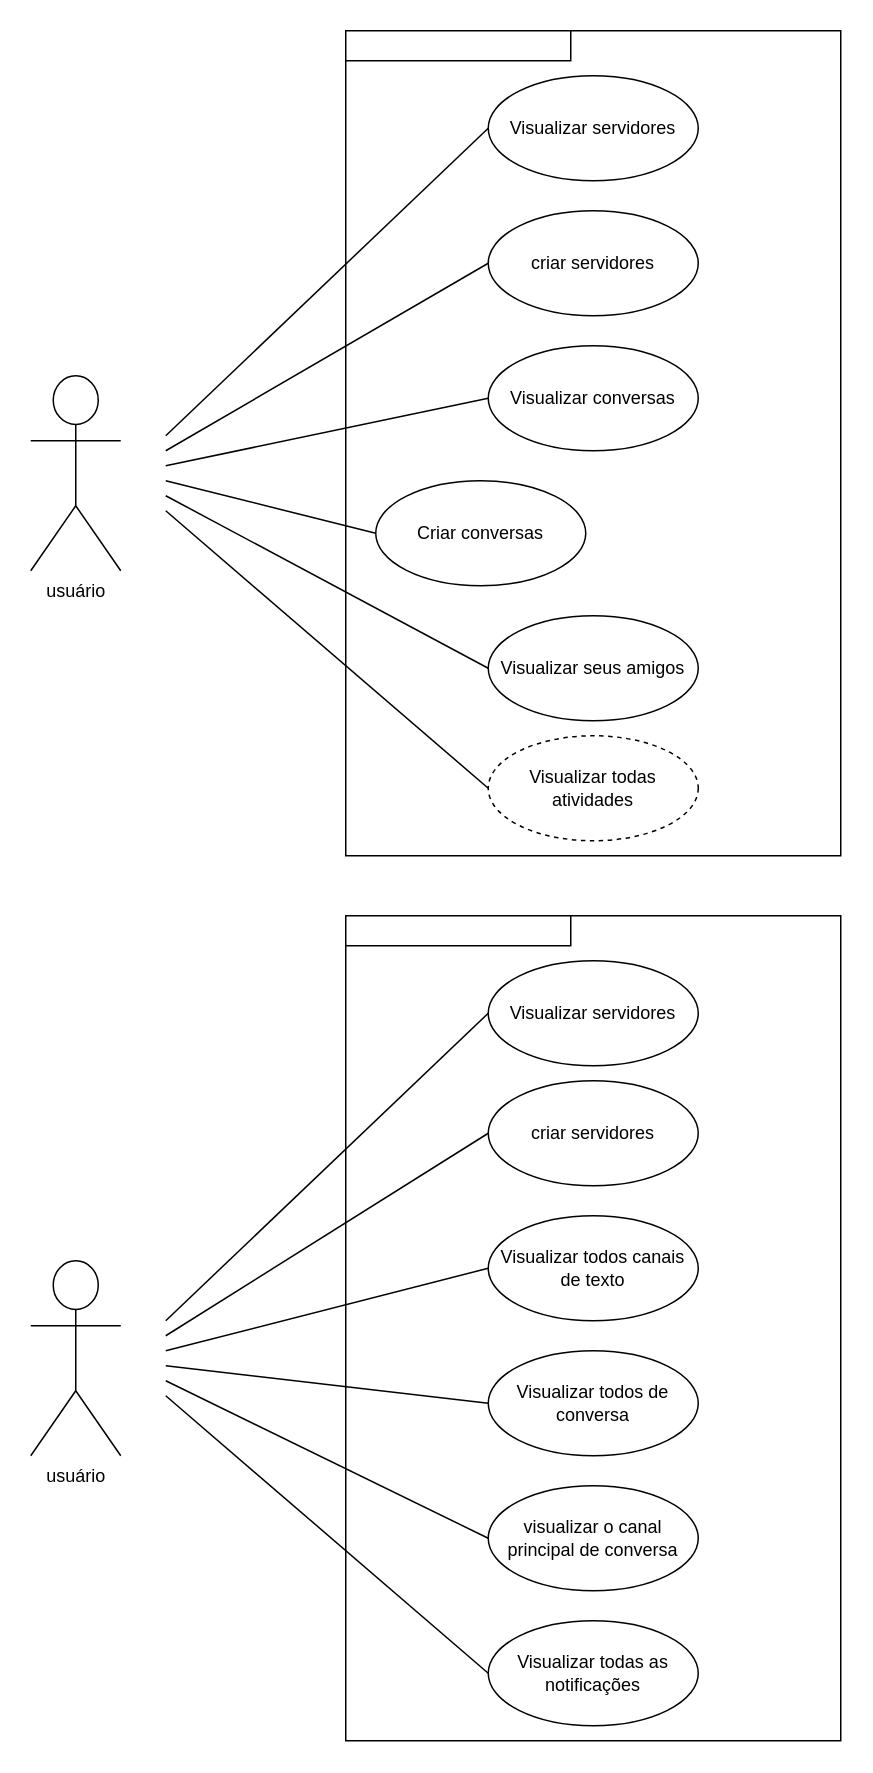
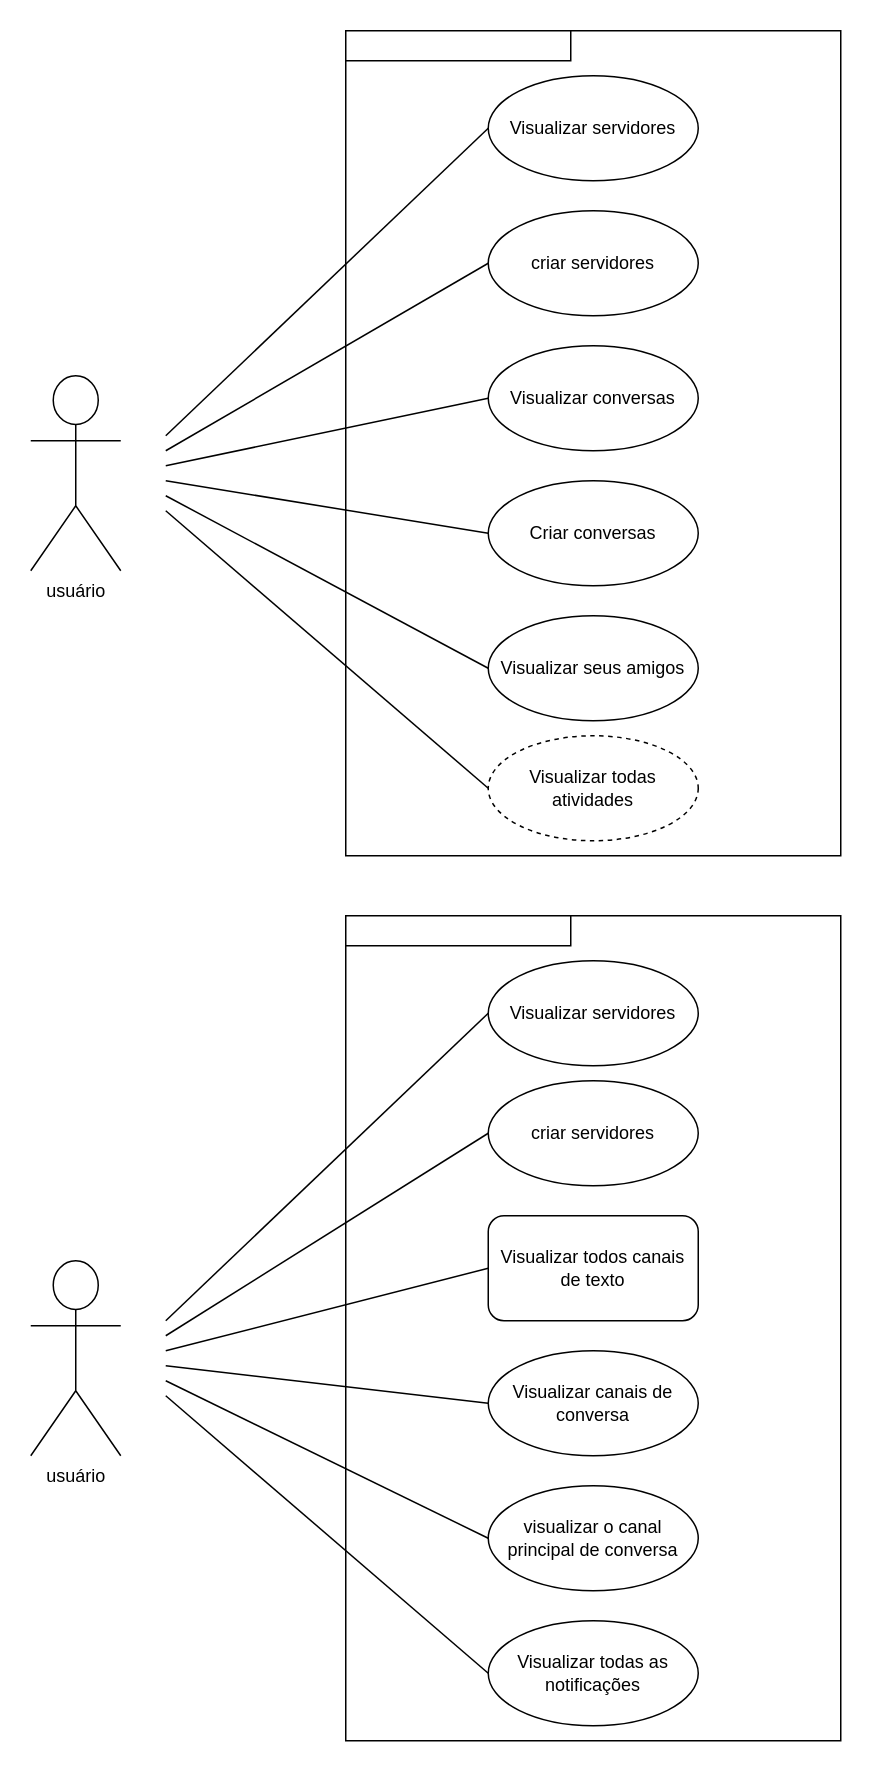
- <mxCell id="14" value="&lt;font style=&quot;vertical-align: inherit&quot;&gt;&lt;font style=&quot;vertical-align: inherit&quot;&gt;Criar conversas&lt;/font&gt;&lt;/font&gt;" style="ellipse;whiteSpace=wrap;html=1;" vertex="1" parent="1"><mxGeometry x="250" y="320" width="140" height="70" as="geometry" /></mxCell>
+ <mxCell id="14" value="&lt;font style=&quot;vertical-align: inherit&quot;&gt;&lt;font style=&quot;vertical-align: inherit&quot;&gt;Criar conversas&lt;/font&gt;&lt;/font&gt;" style="ellipse;whiteSpace=wrap;html=1;" vertex="1" parent="1"><mxGeometry x="325" y="320" width="140" height="70" as="geometry" /></mxCell>
- <mxCell id="19" value="&lt;font style=&quot;vertical-align: inherit&quot;&gt;&lt;font style=&quot;vertical-align: inherit&quot;&gt;Visualizar todos canais de texto&lt;/font&gt;&lt;/font&gt;" style="ellipse;whiteSpace=wrap;html=1;" vertex="1" parent="1"><mxGeometry x="325" y="810" width="140" height="70" as="geometry" /></mxCell>
+ <mxCell id="19" value="&lt;font style=&quot;vertical-align: inherit&quot;&gt;&lt;font style=&quot;vertical-align: inherit&quot;&gt;Visualizar todos canais de texto&lt;/font&gt;&lt;/font&gt;" style="whiteSpace=wrap;html=1;rounded=1;" vertex="1" parent="1"><mxGeometry x="325" y="810" width="140" height="70" as="geometry" /></mxCell>
- <mxCell id="28" value="Visualizar todos de conversa" style="ellipse;whiteSpace=wrap;html=1;" vertex="1" parent="1"><mxGeometry x="325" y="900" width="140" height="70" as="geometry" /></mxCell>
+ <mxCell id="28" value="Visualizar canais de conversa" style="ellipse;whiteSpace=wrap;html=1;" vertex="1" parent="1"><mxGeometry x="325" y="900" width="140" height="70" as="geometry" /></mxCell>
